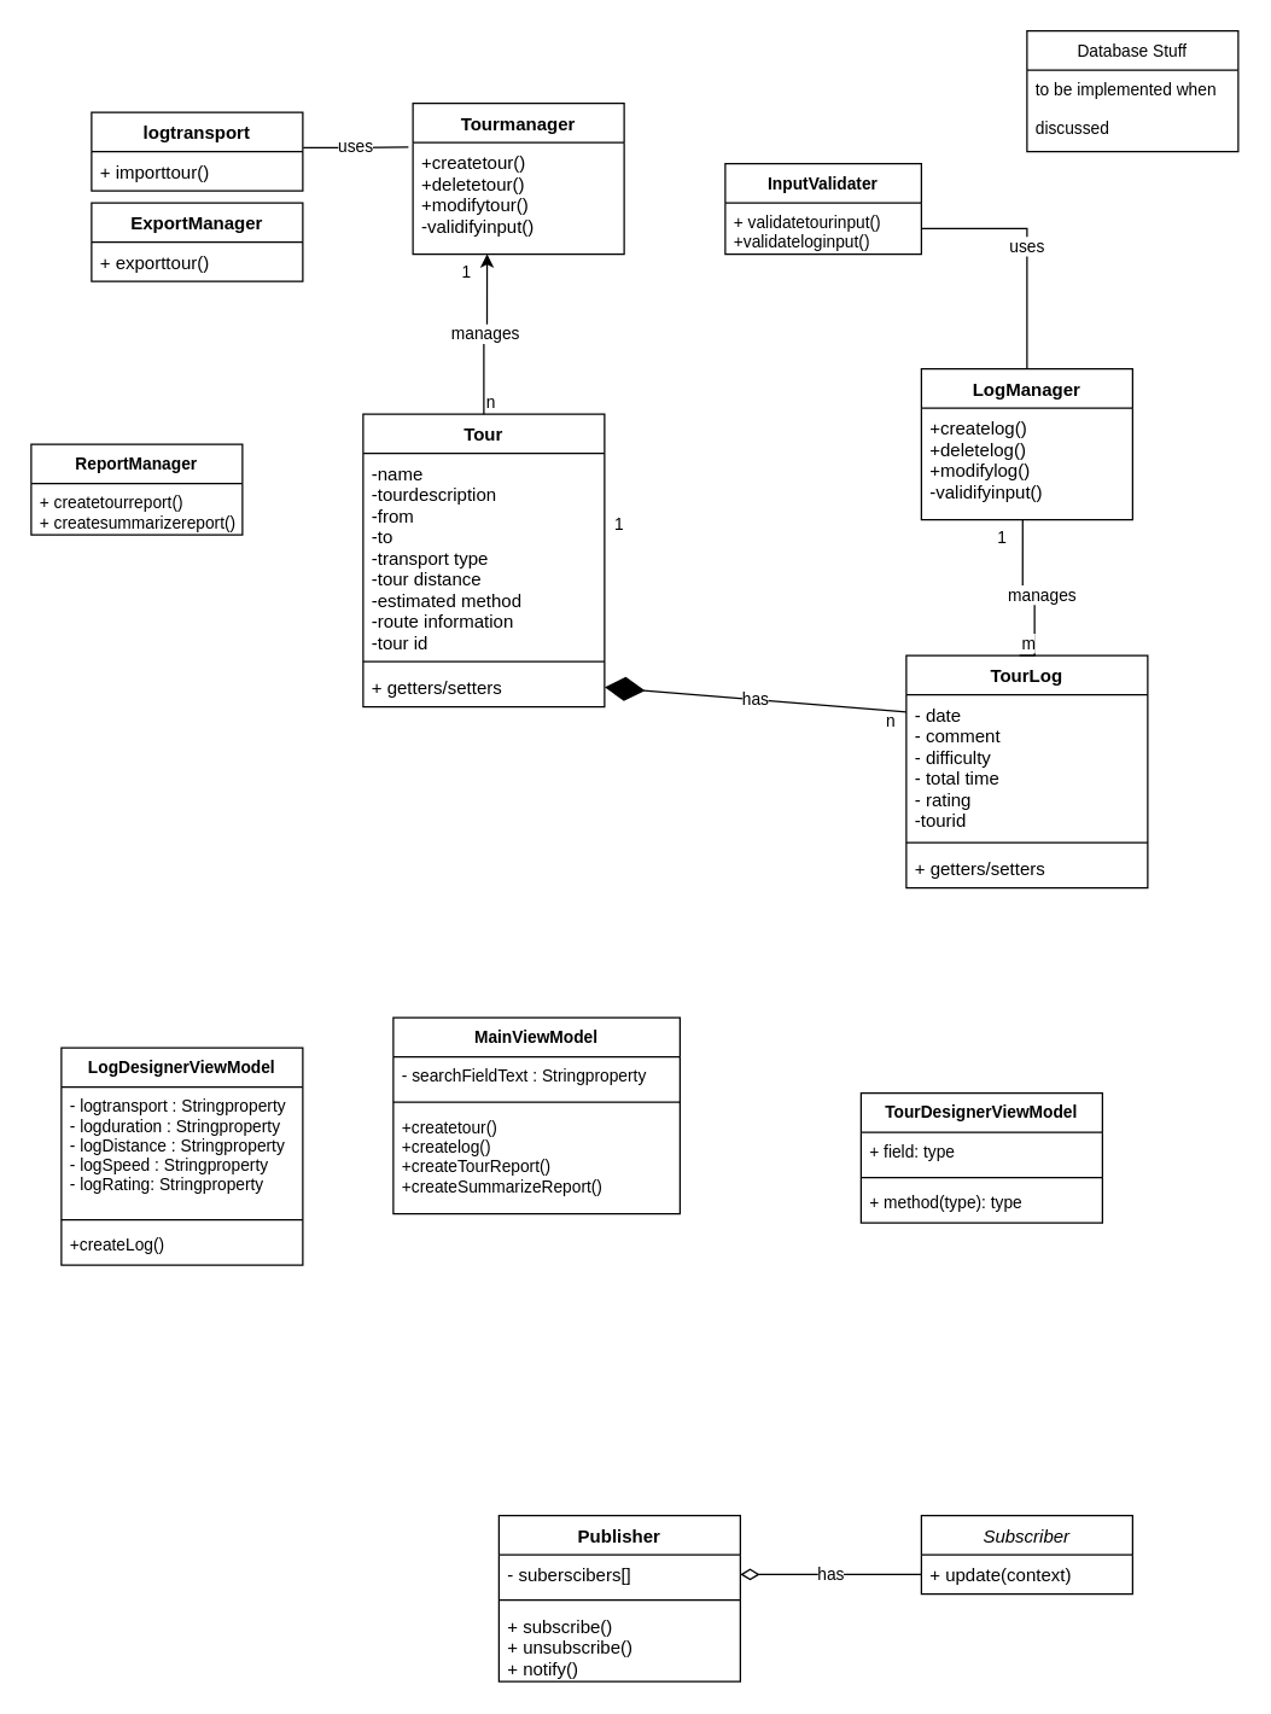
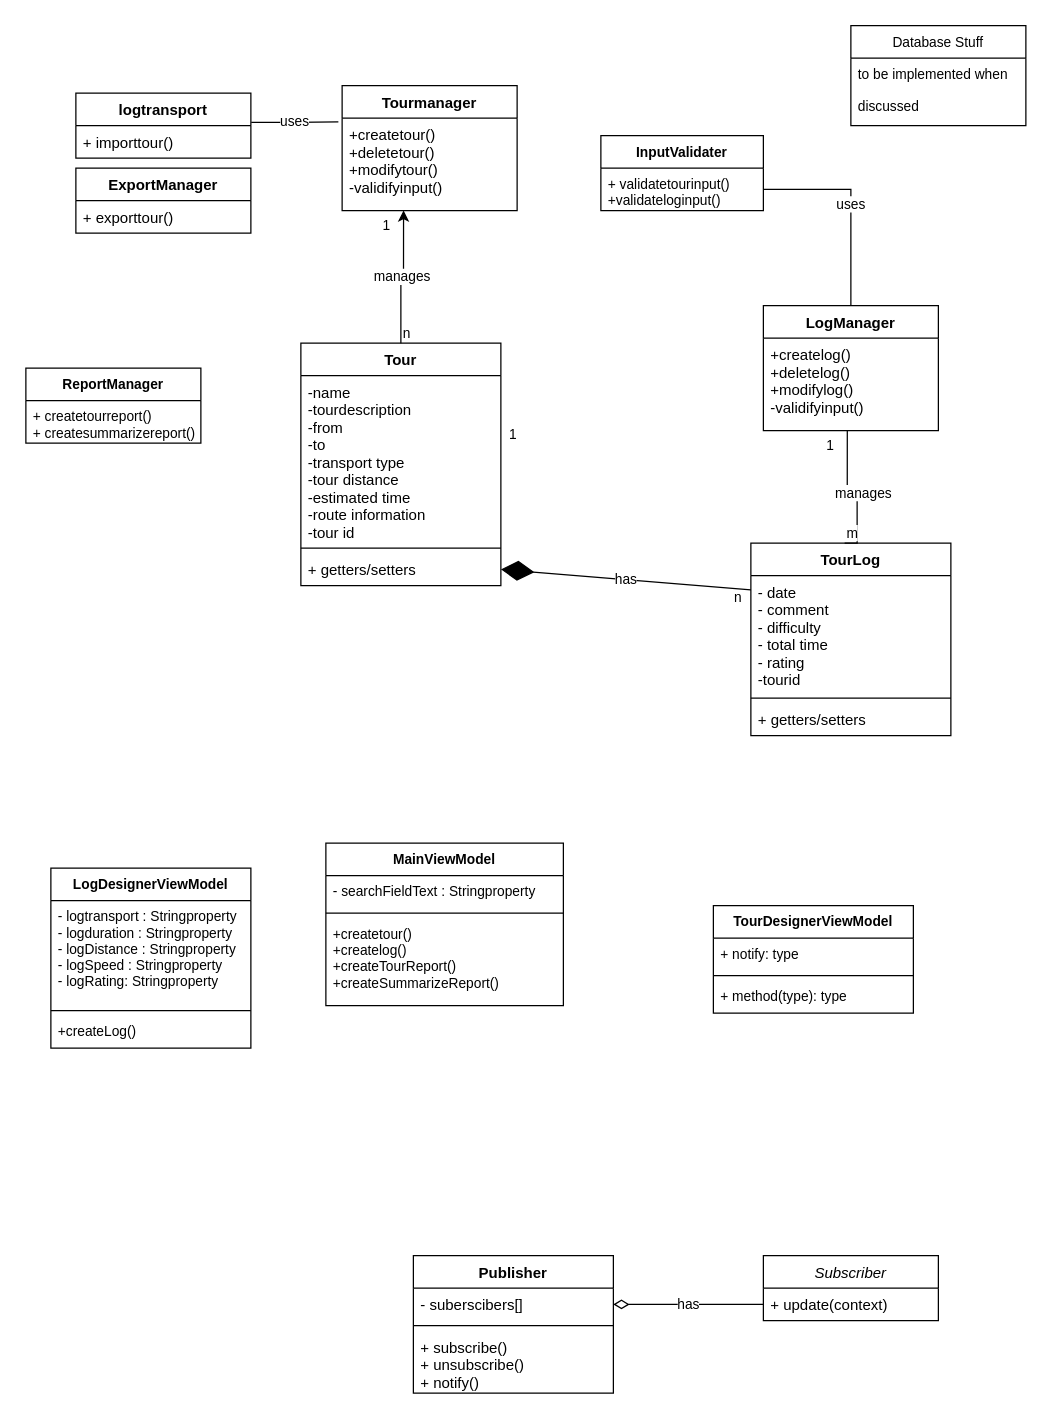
- <mxCell id="3" value="-name&#10;-tourdescription&#10;-from&#10;-to&#10;-transport type&#10;-tour distance&#10;-estimated method&#10;-route information&#10;-tour id&#10;&#10;" style="text;strokeColor=none;fillColor=none;align=left;verticalAlign=top;spacingLeft=4;spacingRight=4;overflow=hidden;rotatable=0;points=[[0,0.5],[1,0.5]];portConstraint=eastwest;" parent="2" vertex="1"><mxGeometry y="26" width="160" height="134" as="geometry" /></mxCell>
+ <mxCell id="3" value="-name&#10;-tourdescription&#10;-from&#10;-to&#10;-transport type&#10;-tour distance&#10;-estimated time&#10;-route information&#10;-tour id&#10;&#10;" style="text;strokeColor=none;fillColor=none;align=left;verticalAlign=top;spacingLeft=4;spacingRight=4;overflow=hidden;rotatable=0;points=[[0,0.5],[1,0.5]];portConstraint=eastwest;" parent="2" vertex="1"><mxGeometry y="26" width="160" height="134" as="geometry" /></mxCell>
- <mxCell id="41" value="+ field: type" style="text;strokeColor=none;fillColor=none;align=left;verticalAlign=top;spacingLeft=4;spacingRight=4;overflow=hidden;rotatable=0;points=[[0,0.5],[1,0.5]];portConstraint=eastwest;fontSize=11;" parent="40" vertex="1"><mxGeometry y="26" width="160" height="26" as="geometry" /></mxCell>
+ <mxCell id="41" value="+ notify: type" style="text;strokeColor=none;fillColor=none;align=left;verticalAlign=top;spacingLeft=4;spacingRight=4;overflow=hidden;rotatable=0;points=[[0,0.5],[1,0.5]];portConstraint=eastwest;fontSize=11;" parent="40" vertex="1"><mxGeometry y="26" width="160" height="26" as="geometry" /></mxCell>
